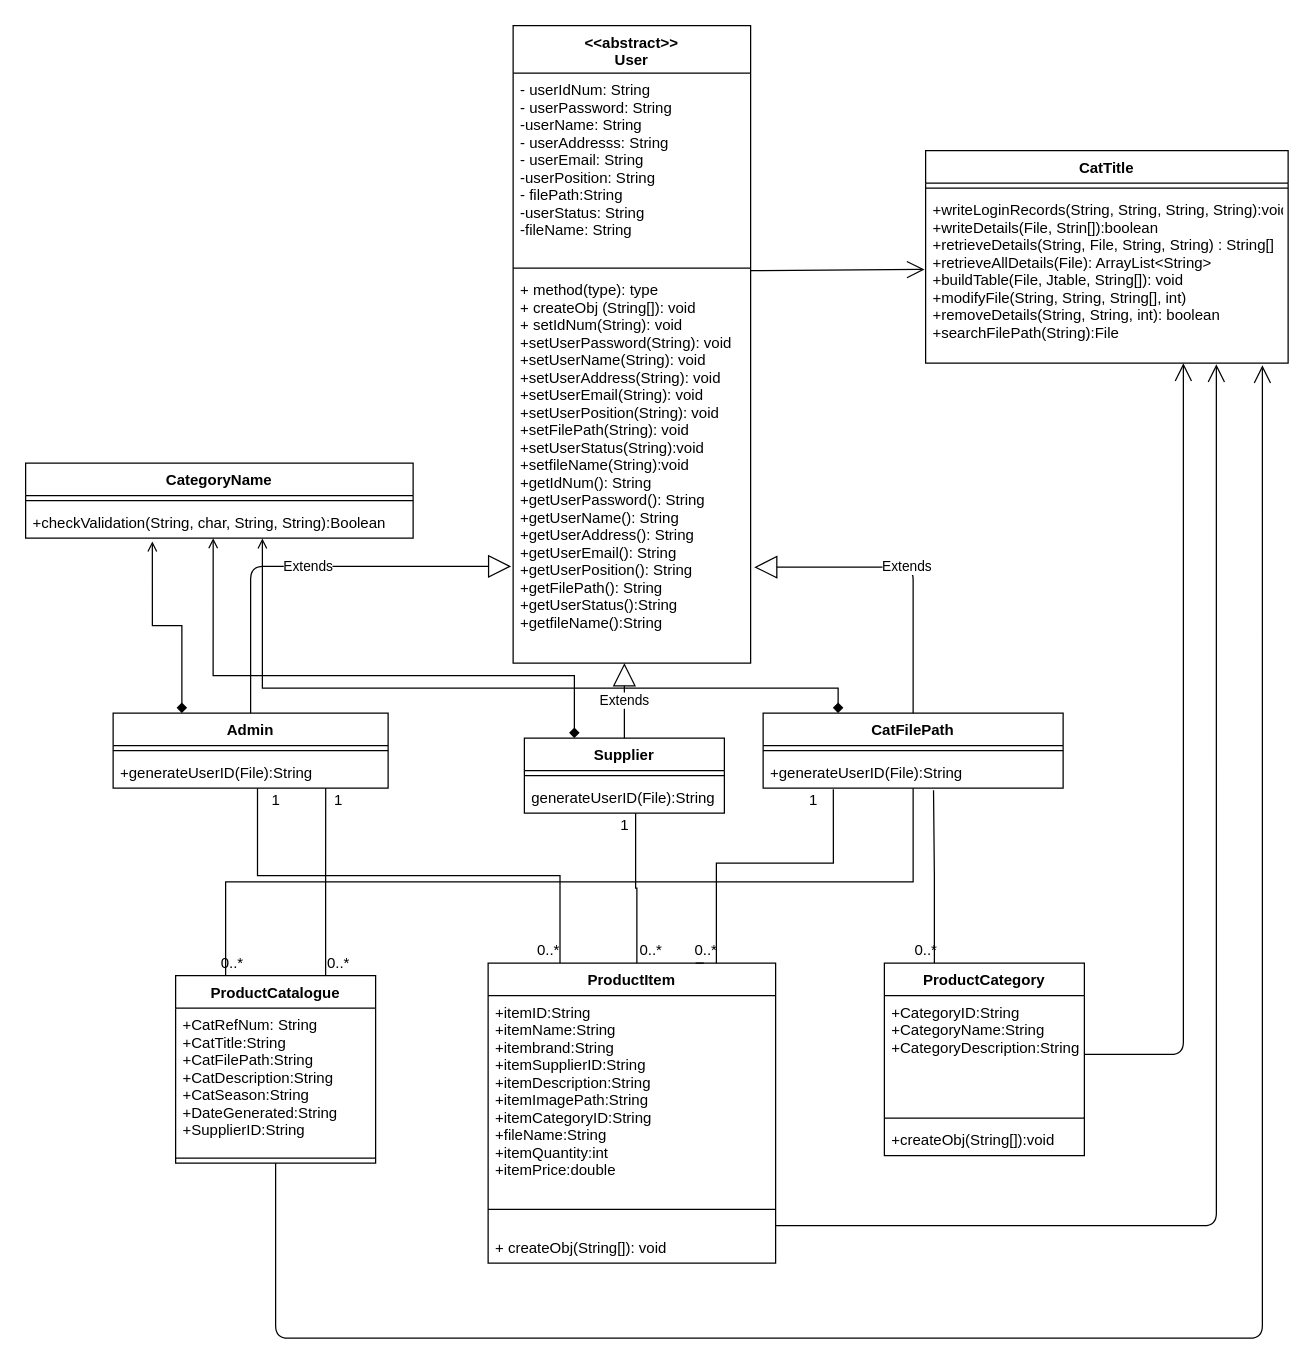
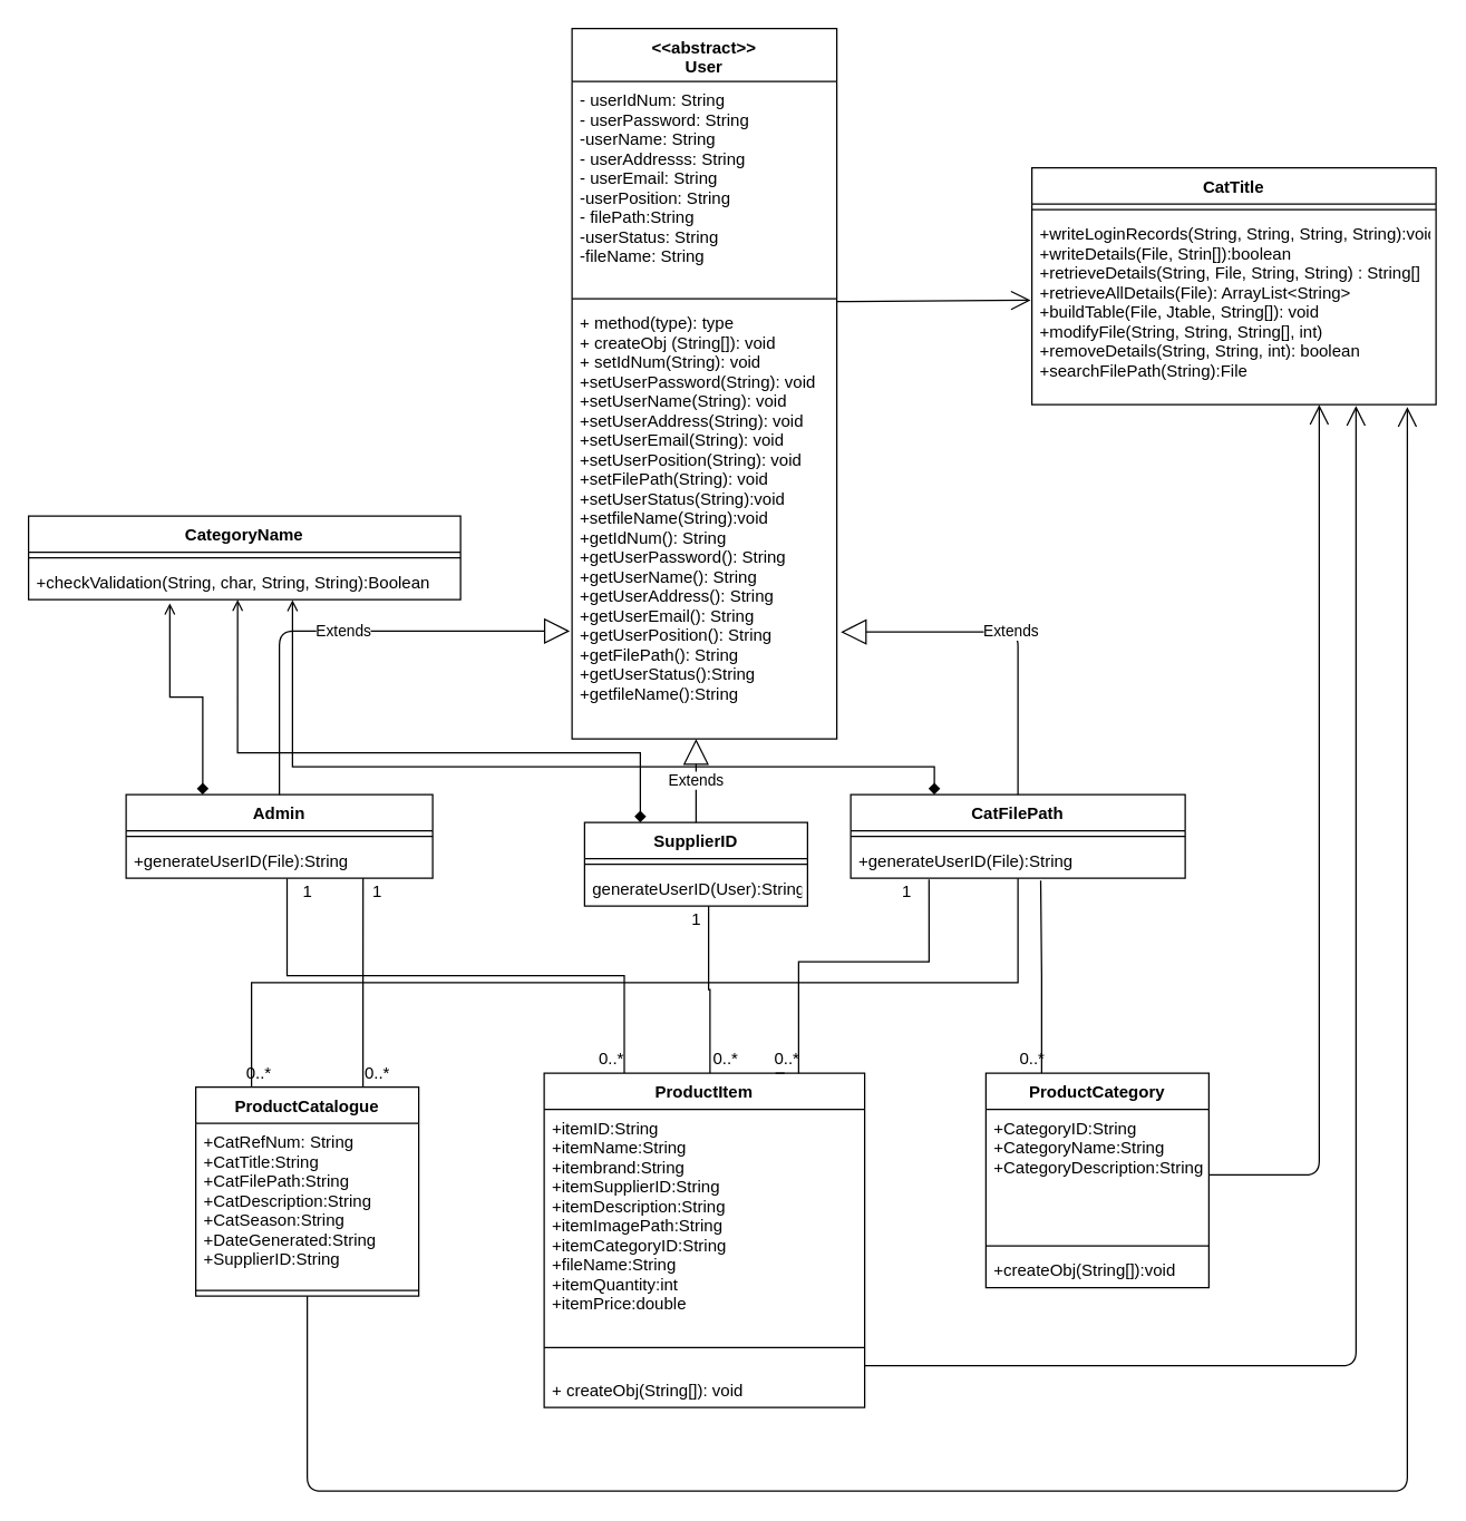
- <mxCell id="34" value="Supplier" style="swimlane;fontStyle=1;align=center;verticalAlign=top;childLayout=stackLayout;horizontal=1;startSize=26;horizontalStack=0;resizeParent=1;resizeParentMax=0;resizeLast=0;collapsible=1;marginBottom=0;" vertex="1" parent="1"><mxGeometry x="419" y="590" width="160" height="60" as="geometry" /></mxCell>
+ <mxCell id="34" value="SupplierID" style="swimlane;fontStyle=1;align=center;verticalAlign=top;childLayout=stackLayout;horizontal=1;startSize=26;horizontalStack=0;resizeParent=1;resizeParentMax=0;resizeLast=0;collapsible=1;marginBottom=0;" vertex="1" parent="1"><mxGeometry x="419" y="590" width="160" height="60" as="geometry" /></mxCell>
- <mxCell id="36" value="generateUserID(File):String" style="text;strokeColor=none;fillColor=none;align=left;verticalAlign=top;spacingLeft=4;spacingRight=4;overflow=hidden;rotatable=0;points=[[0,0.5],[1,0.5]];portConstraint=eastwest;" vertex="1" parent="34"><mxGeometry y="34" width="160" height="26" as="geometry" /></mxCell>
+ <mxCell id="36" value="generateUserID(User):String" style="text;strokeColor=none;fillColor=none;align=left;verticalAlign=top;spacingLeft=4;spacingRight=4;overflow=hidden;rotatable=0;points=[[0,0.5],[1,0.5]];portConstraint=eastwest;" vertex="1" parent="34"><mxGeometry y="34" width="160" height="26" as="geometry" /></mxCell>
